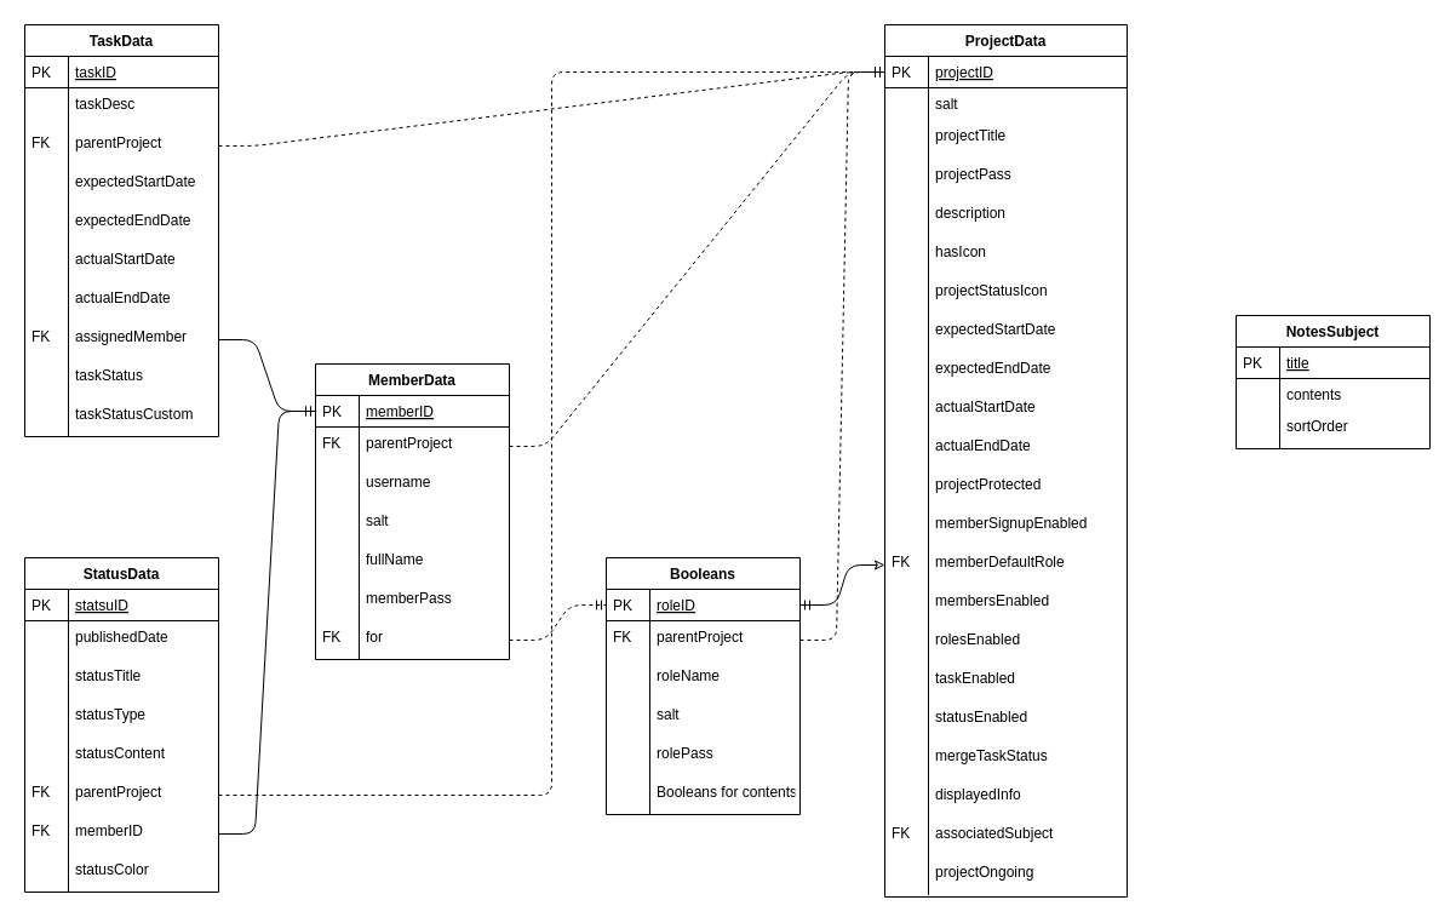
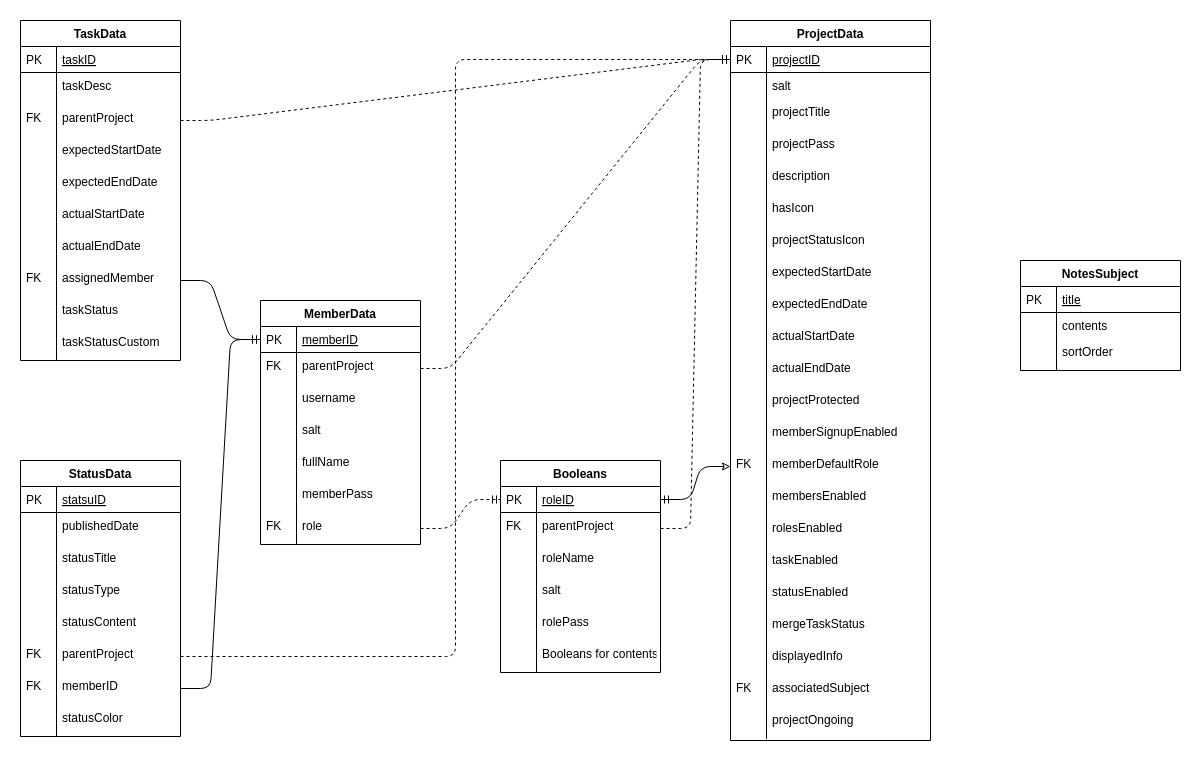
- <mxCell id="68" value="for" style="shape=partialRectangle;top=0;left=0;right=0;bottom=0;align=left;verticalAlign=top;fillColor=none;spacingLeft=40;spacingRight=4;overflow=hidden;rotatable=0;points=[[0,0.5],[1,0.5]];portConstraint=eastwest;dropTarget=0;rounded=0;shadow=0;strokeWidth=1;" parent="55" vertex="1"><mxGeometry y="212" width="160" height="32" as="geometry" /></mxCell>
+ <mxCell id="68" value="role" style="shape=partialRectangle;top=0;left=0;right=0;bottom=0;align=left;verticalAlign=top;fillColor=none;spacingLeft=40;spacingRight=4;overflow=hidden;rotatable=0;points=[[0,0.5],[1,0.5]];portConstraint=eastwest;dropTarget=0;rounded=0;shadow=0;strokeWidth=1;" parent="55" vertex="1"><mxGeometry y="212" width="160" height="32" as="geometry" /></mxCell>
